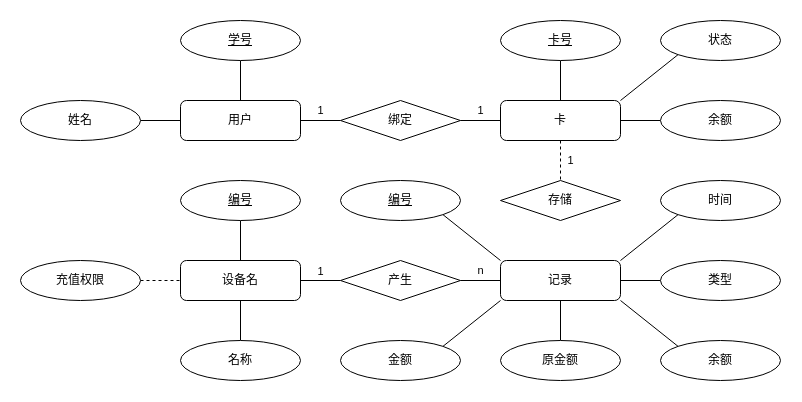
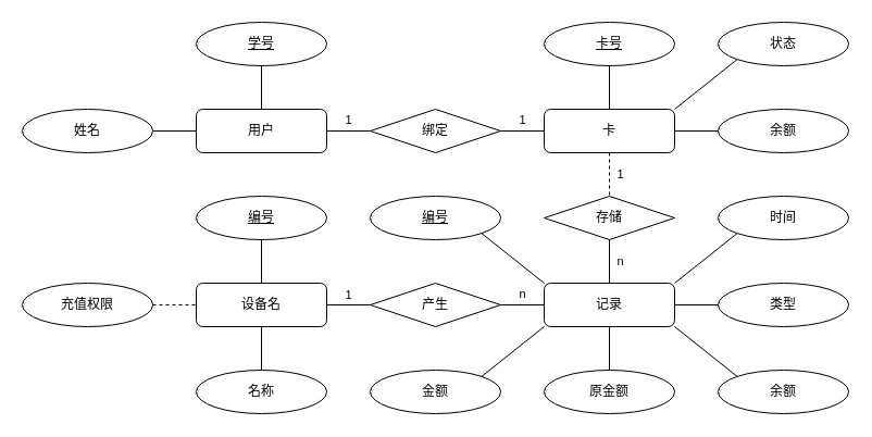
+ <mxCell id="22" value="n" style="edgeStyle=orthogonalEdgeStyle;rounded=0;orthogonalLoop=1;jettySize=auto;html=1;exitX=0.5;exitY=1;exitDx=0;exitDy=0;entryX=0.5;entryY=0;entryDx=0;entryDy=0;endArrow=none;endFill=0;" edge="1" parent="1" source="23" target="13"><mxGeometry y="10" relative="1" as="geometry"><mxPoint as="offset" /></mxGeometry></mxCell>
